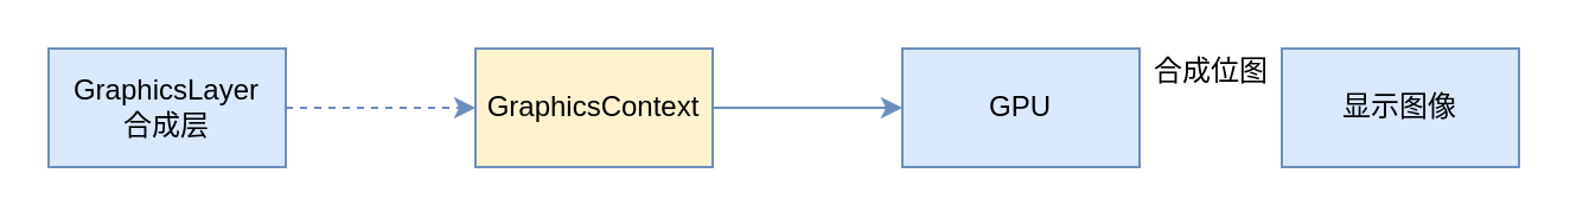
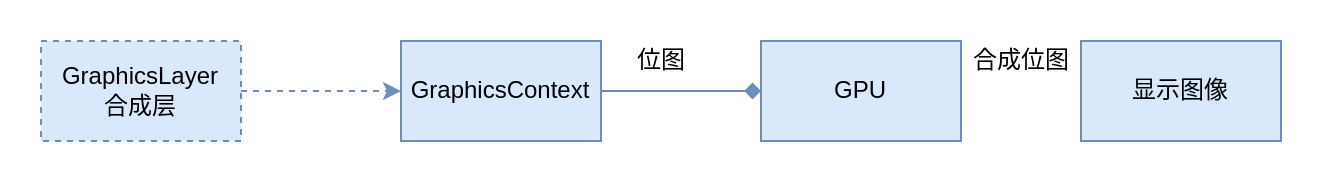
+ <mxCell id="8" value="位图" style="text;html=1;align=center;verticalAlign=middle;resizable=0;points=[];autosize=1;strokeColor=none;fillColor=none;" vertex="1" parent="1"><mxGeometry x="310" y="20" width="40" height="20" as="geometry" /></mxCell>
- <mxCell id="3" value="GraphicsLayer&lt;br&gt;合成层" style="rounded=0;whiteSpace=wrap;html=1;fillColor=#dae8fc;strokeColor=#6c8ebf;" vertex="1" parent="1"><mxGeometry x="20" y="20" width="100" height="50" as="geometry" /></mxCell>
+ <mxCell id="3" value="GraphicsLayer&lt;br&gt;合成层" style="rounded=0;whiteSpace=wrap;html=1;fillColor=#dae8fc;strokeColor=#6c8ebf;dashed=1;" vertex="1" parent="1"><mxGeometry x="20" y="20" width="100" height="50" as="geometry" /></mxCell>
- <mxCell id="5" value="GraphicsContext" style="rounded=0;whiteSpace=wrap;html=1;fillColor=#fff2cc;strokeColor=#6c8ebf;" vertex="1" parent="1"><mxGeometry x="200" y="20" width="100" height="50" as="geometry" /></mxCell>
+ <mxCell id="5" value="GraphicsContext" style="rounded=0;whiteSpace=wrap;html=1;fillColor=#dae8fc;strokeColor=#6c8ebf;" vertex="1" parent="1"><mxGeometry x="200" y="20" width="100" height="50" as="geometry" /></mxCell>
- <mxCell id="4" style="edgeStyle=orthogonalEdgeStyle;rounded=0;orthogonalLoop=1;jettySize=auto;html=1;exitX=1;exitY=0.5;exitDx=0;exitDy=0;fillColor=#dae8fc;strokeColor=#6c8ebf;" edge="1" parent="1" source="5" target="6"><mxGeometry relative="1" as="geometry" /></mxCell>
+ <mxCell id="4" style="edgeStyle=orthogonalEdgeStyle;rounded=0;orthogonalLoop=1;jettySize=auto;html=1;exitX=1;exitY=0.5;exitDx=0;exitDy=0;fillColor=#dae8fc;strokeColor=#6c8ebf;endArrow=diamond;" edge="1" parent="1" source="5" target="6"><mxGeometry relative="1" as="geometry" /></mxCell>
